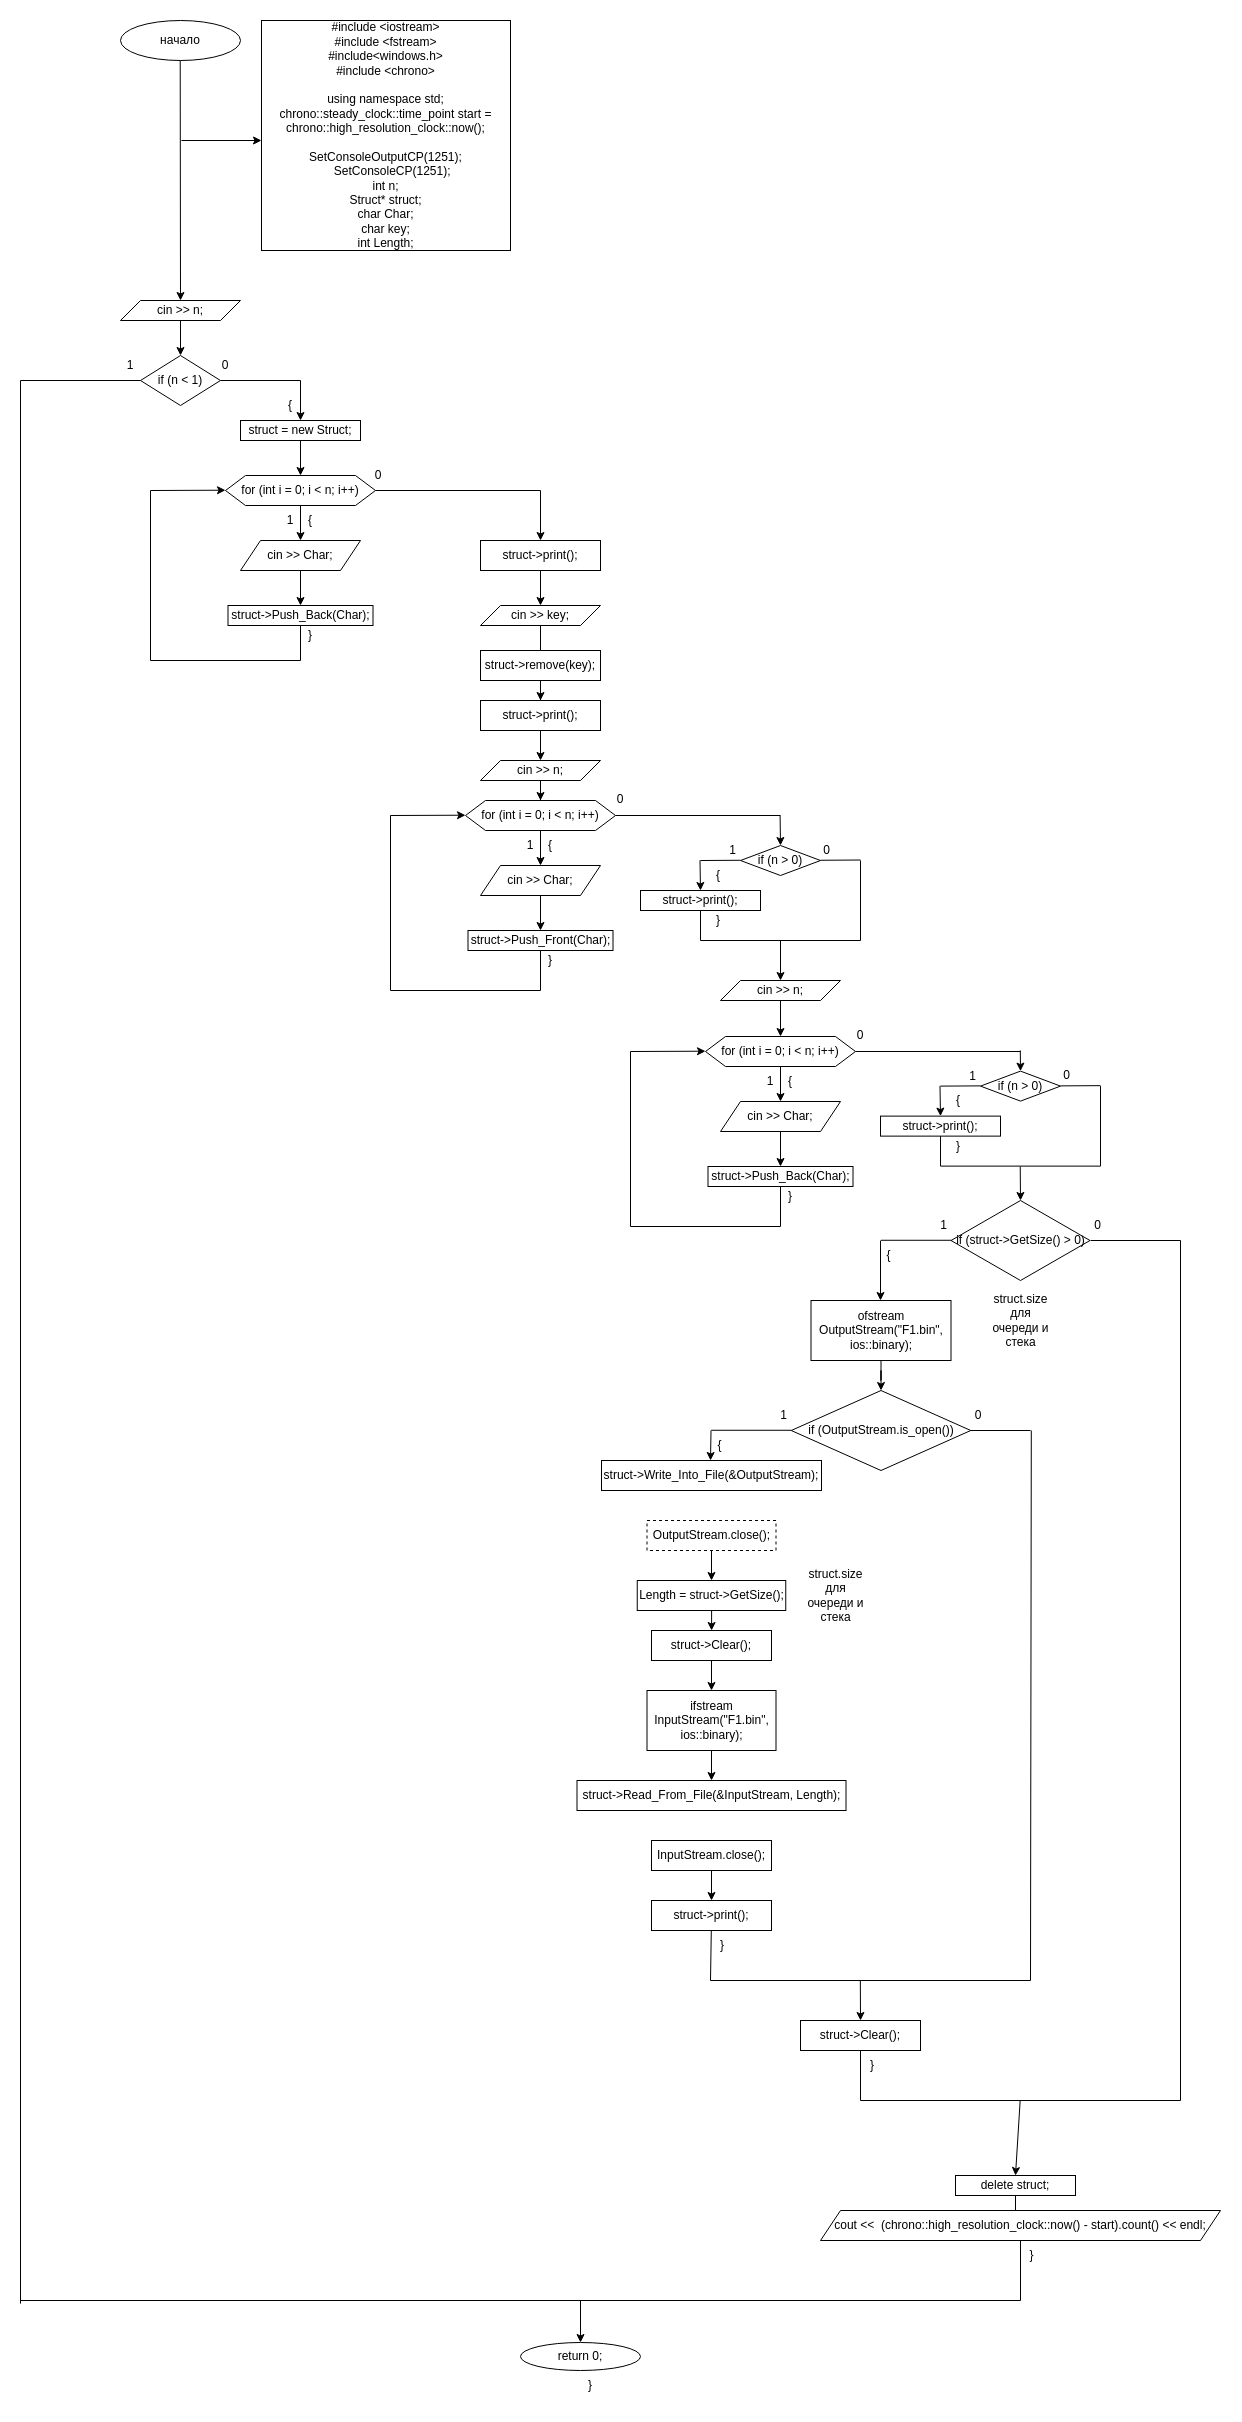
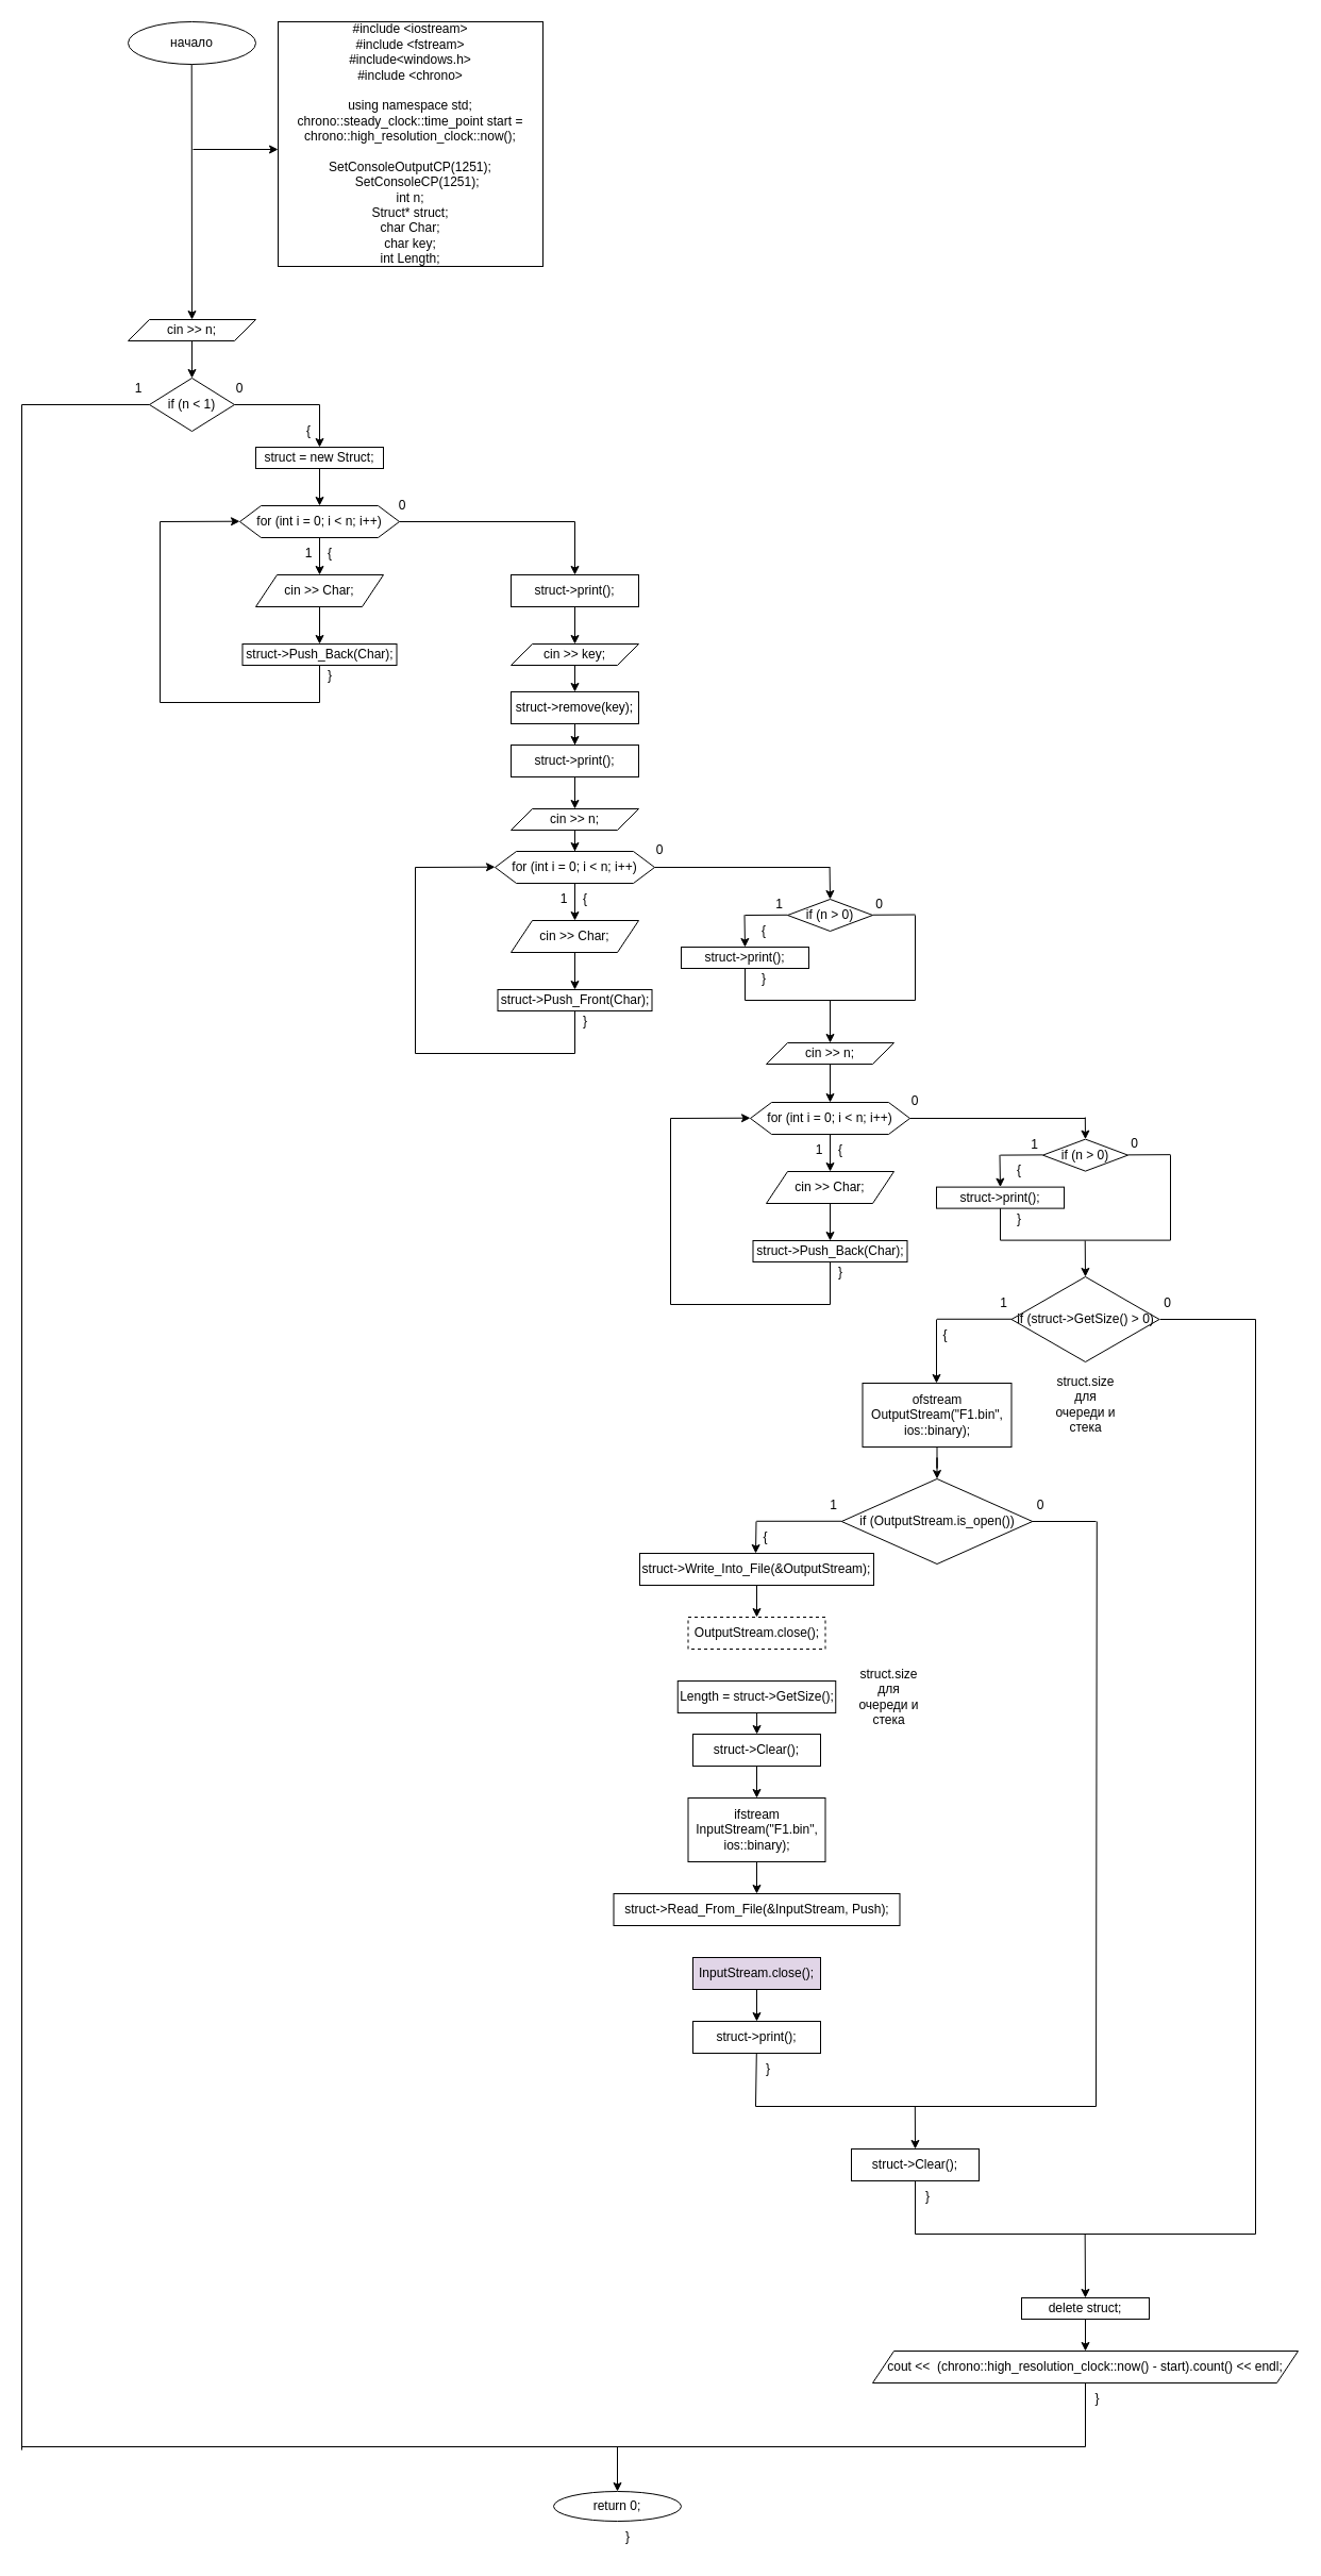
- <mxCell id="30" style="edgeStyle=orthogonalEdgeStyle;rounded=0;orthogonalLoop=1;jettySize=auto;html=1;entryX=0.5;entryY=0;entryDx=0;entryDy=0;endArrow=none;" edge="1" parent="1" source="31" target="33"><mxGeometry relative="1" as="geometry" /></mxCell>
+ <mxCell id="30" style="edgeStyle=orthogonalEdgeStyle;rounded=0;orthogonalLoop=1;jettySize=auto;html=1;entryX=0.5;entryY=0;entryDx=0;entryDy=0;" edge="1" parent="1" source="31" target="33"><mxGeometry relative="1" as="geometry" /></mxCell>
+ <mxCell id="107" style="edgeStyle=orthogonalEdgeStyle;rounded=0;orthogonalLoop=1;jettySize=auto;html=1;entryX=0.5;entryY=0;entryDx=0;entryDy=0;" edge="1" parent="1" source="108" target="111"><mxGeometry relative="1" as="geometry" /></mxCell>
- <mxCell id="110" style="edgeStyle=orthogonalEdgeStyle;rounded=0;orthogonalLoop=1;jettySize=auto;html=1;entryX=0.5;entryY=0;entryDx=0;entryDy=0;" edge="1" parent="1" source="111" target="113"><mxGeometry relative="1" as="geometry" /></mxCell>
- <mxCell id="119" value="struct-&amp;gt;Read_From_File(&amp;amp;InputStream, Length);" style="rounded=0;whiteSpace=wrap;html=1;" vertex="1" parent="1"><mxGeometry x="576.5" y="1780" width="269" height="30" as="geometry" /></mxCell>
+ <mxCell id="119" value="struct-&amp;gt;Read_From_File(&amp;amp;InputStream, Push);" style="rounded=0;whiteSpace=wrap;html=1;" vertex="1" parent="1"><mxGeometry x="576.5" y="1780" width="269" height="30" as="geometry" /></mxCell>
- <mxCell id="121" value="InputStream.close();" style="rounded=0;whiteSpace=wrap;html=1;" vertex="1" parent="1"><mxGeometry x="651" y="1840" width="120" height="30" as="geometry" /></mxCell>
+ <mxCell id="121" value="InputStream.close();" style="rounded=0;whiteSpace=wrap;html=1;fillColor=#e1d5e7;" vertex="1" parent="1"><mxGeometry x="651" y="1840" width="120" height="30" as="geometry" /></mxCell>
- <mxCell id="142" value="delete struct;" style="rounded=0;whiteSpace=wrap;html=1;" vertex="1" parent="1"><mxGeometry x="955" y="2175" width="120" height="20" as="geometry" /></mxCell>
+ <mxCell id="142" value="delete struct;" style="rounded=0;whiteSpace=wrap;html=1;" vertex="1" parent="1"><mxGeometry x="960" y="2160" width="120" height="20" as="geometry" /></mxCell>
